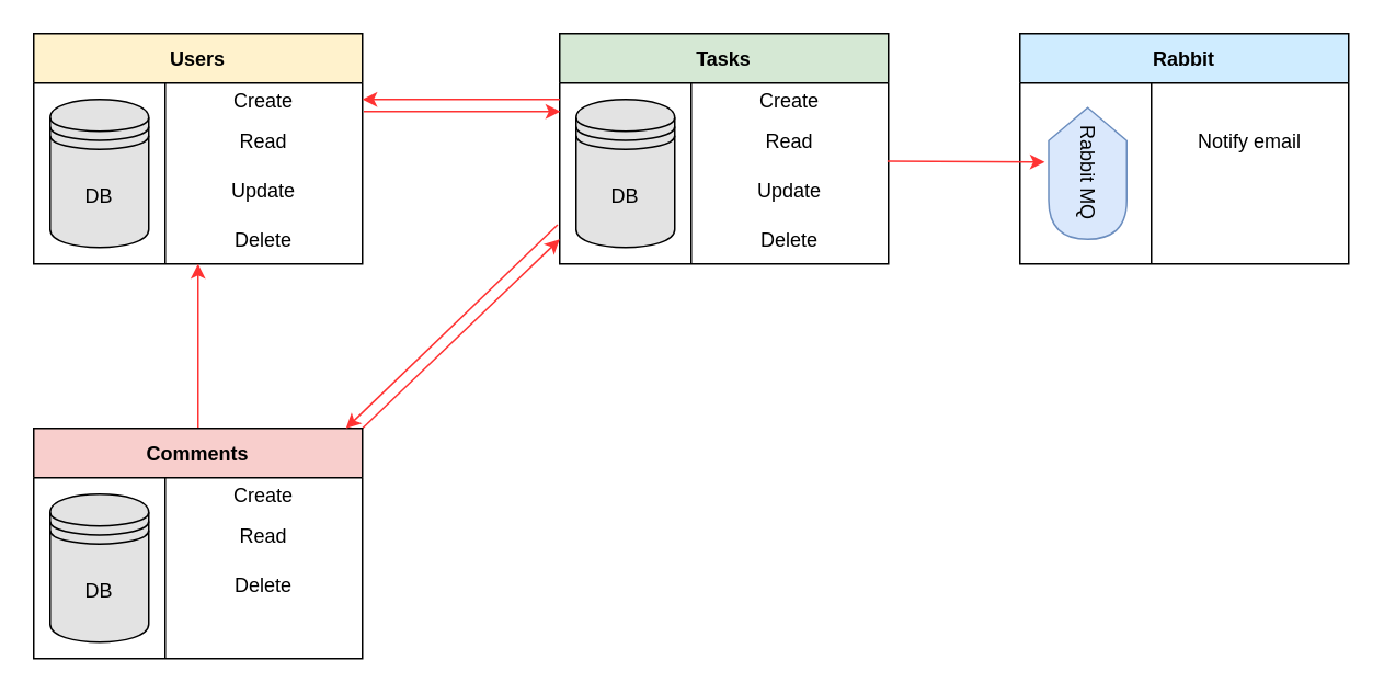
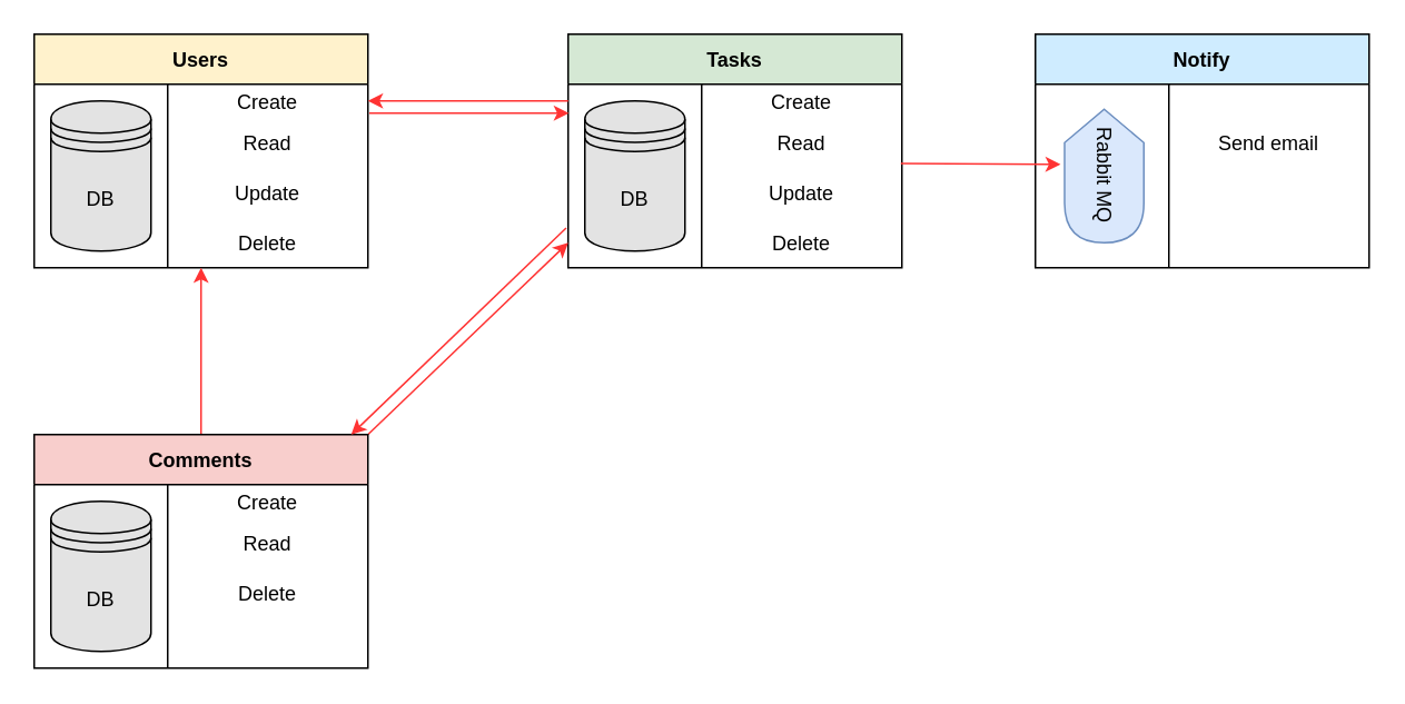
- <mxCell id="49" value="Rabbit" style="shape=table;startSize=30;container=1;collapsible=1;childLayout=tableLayout;fixedRows=1;rowLines=0;fontStyle=1;align=center;resizeLast=1;labelBackgroundColor=none;shadow=0;fillColor=#CFECFF;" parent="1" vertex="1"><mxGeometry x="620" y="20" width="200" height="140" as="geometry" /></mxCell>
+ <mxCell id="49" value="Notify" style="shape=table;startSize=30;container=1;collapsible=1;childLayout=tableLayout;fixedRows=1;rowLines=0;fontStyle=1;align=center;resizeLast=1;labelBackgroundColor=none;shadow=0;fillColor=#CFECFF;" parent="1" vertex="1"><mxGeometry x="620" y="20" width="200" height="140" as="geometry" /></mxCell>
- <mxCell id="55" value="Notify email" style="shape=partialRectangle;connectable=0;fillColor=none;top=0;left=0;bottom=0;right=0;editable=1;overflow=hidden;" parent="53" vertex="1"><mxGeometry x="80" width="120" height="30" as="geometry"><mxRectangle width="120" height="30" as="alternateBounds" /></mxGeometry></mxCell>
+ <mxCell id="55" value="Send email" style="shape=partialRectangle;connectable=0;fillColor=none;top=0;left=0;bottom=0;right=0;editable=1;overflow=hidden;" parent="53" vertex="1"><mxGeometry x="80" width="120" height="30" as="geometry"><mxRectangle width="120" height="30" as="alternateBounds" /></mxGeometry></mxCell>
